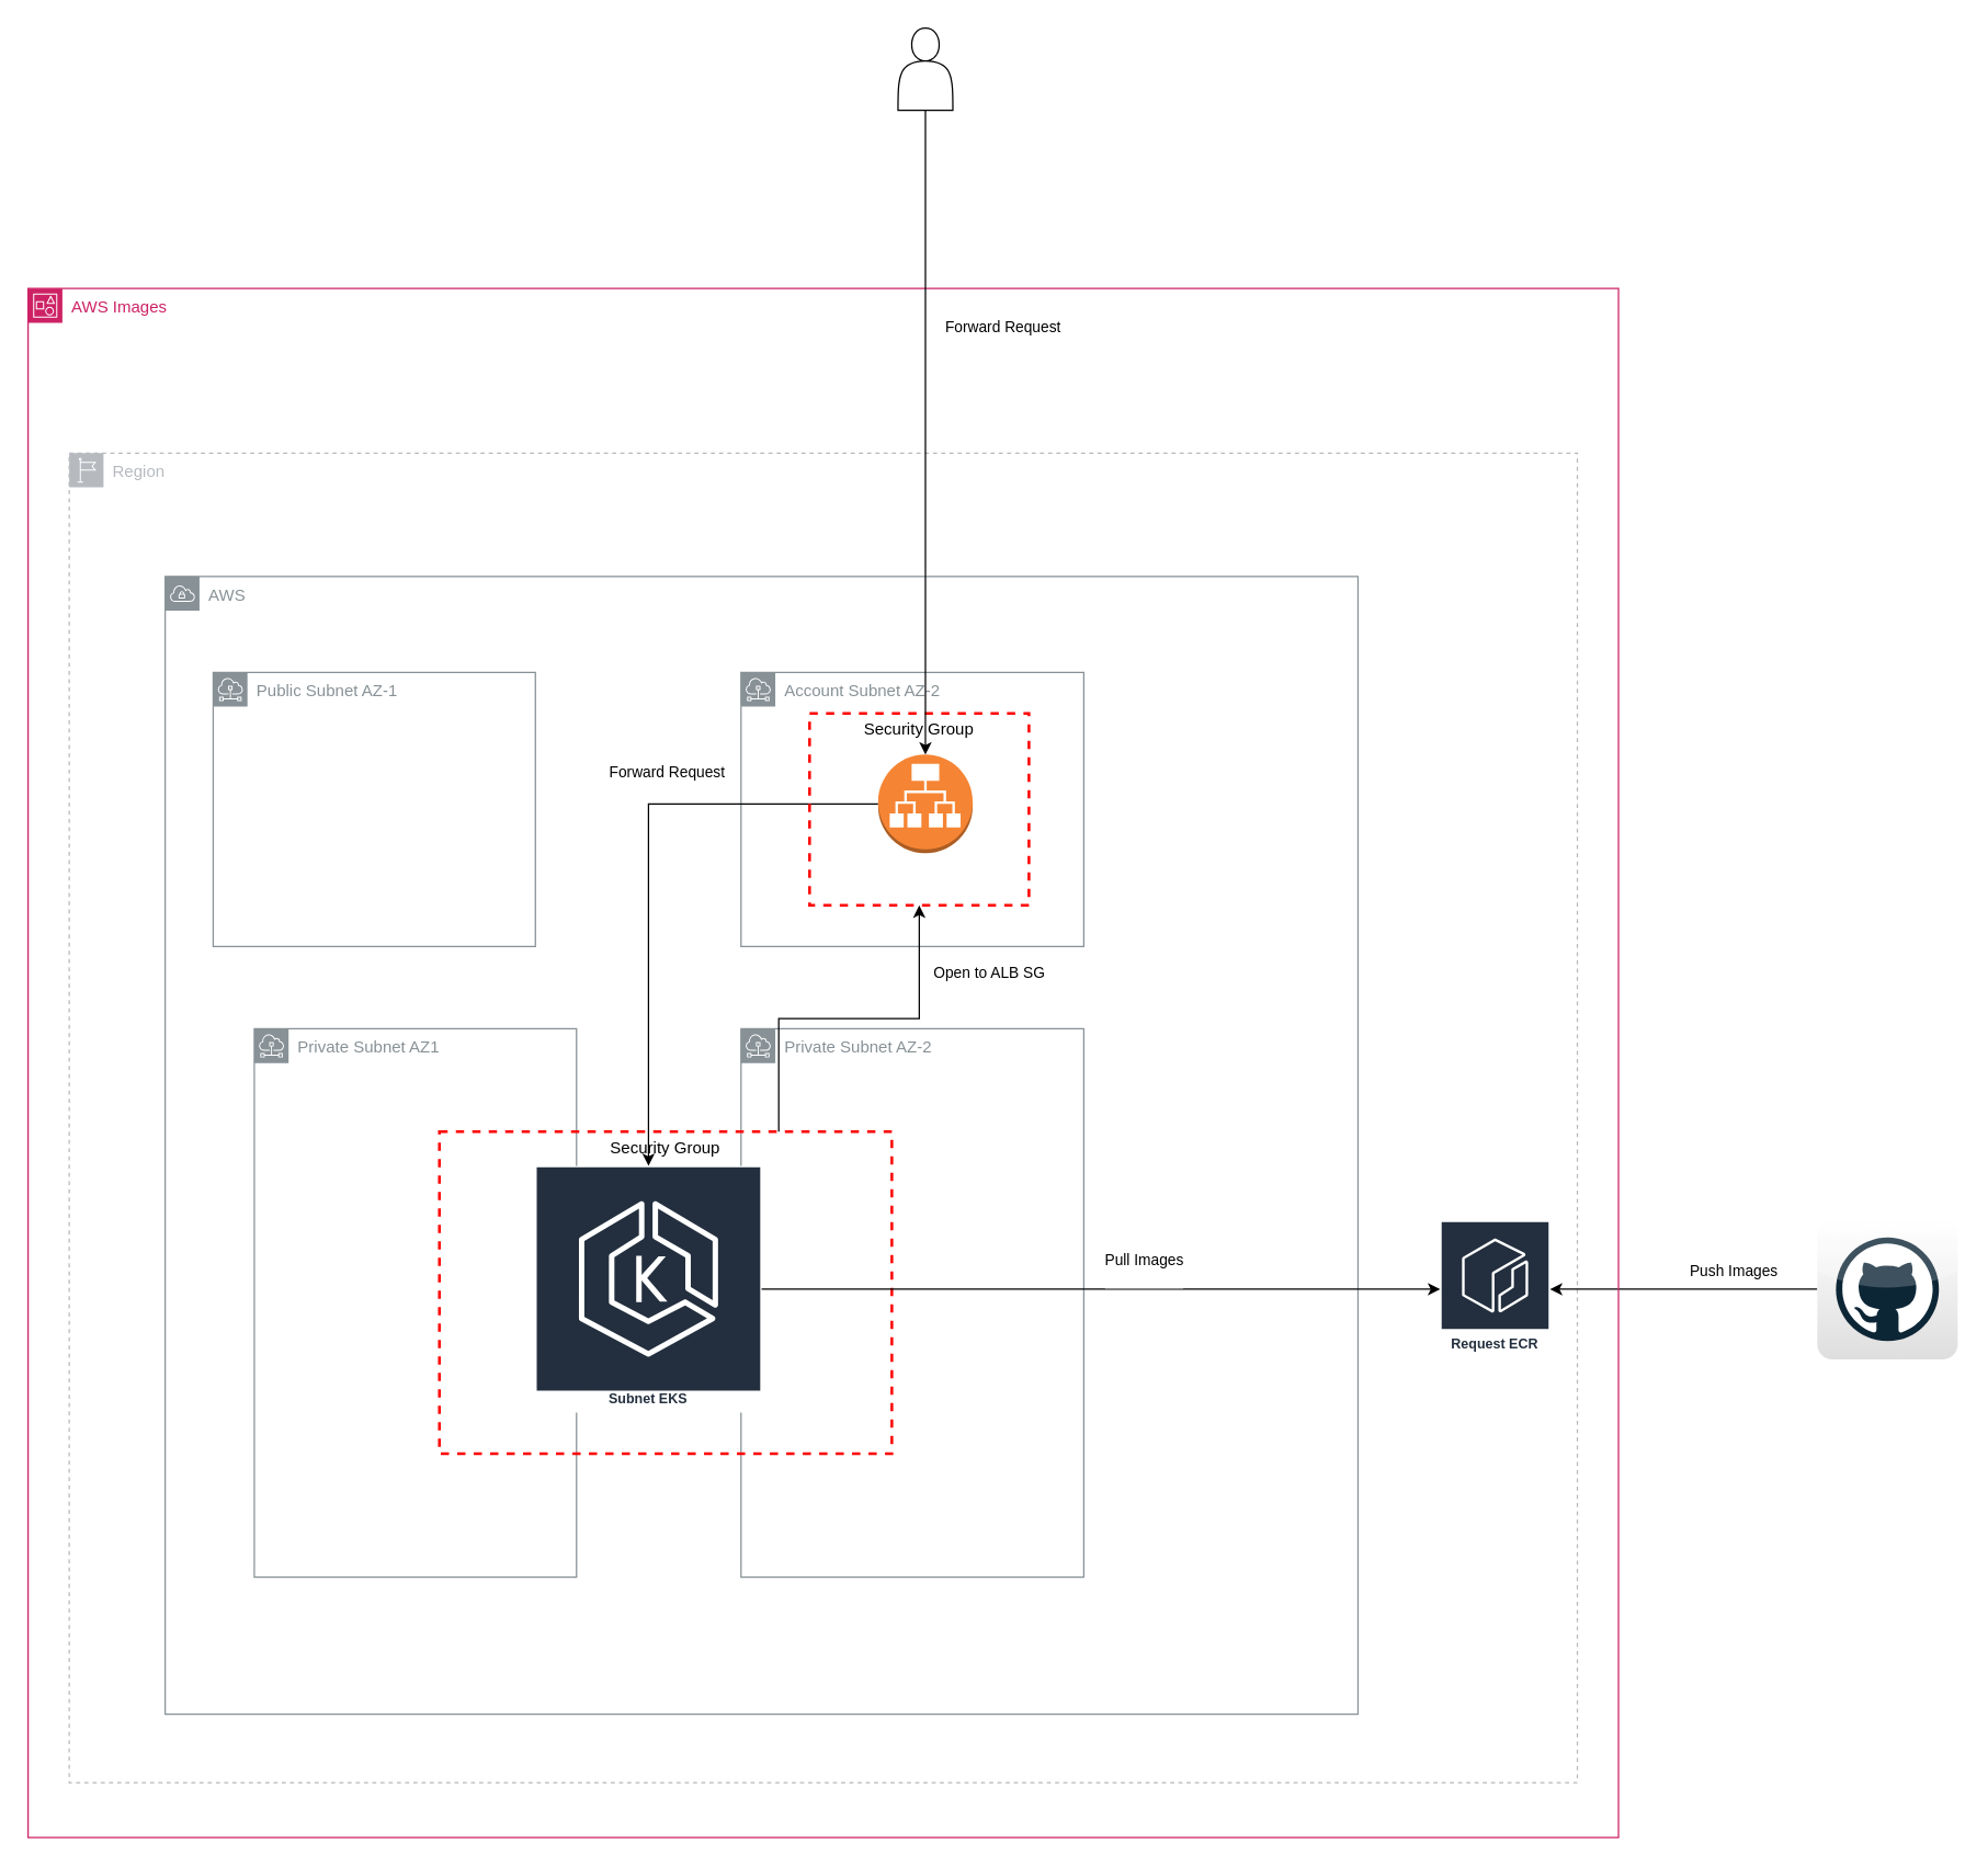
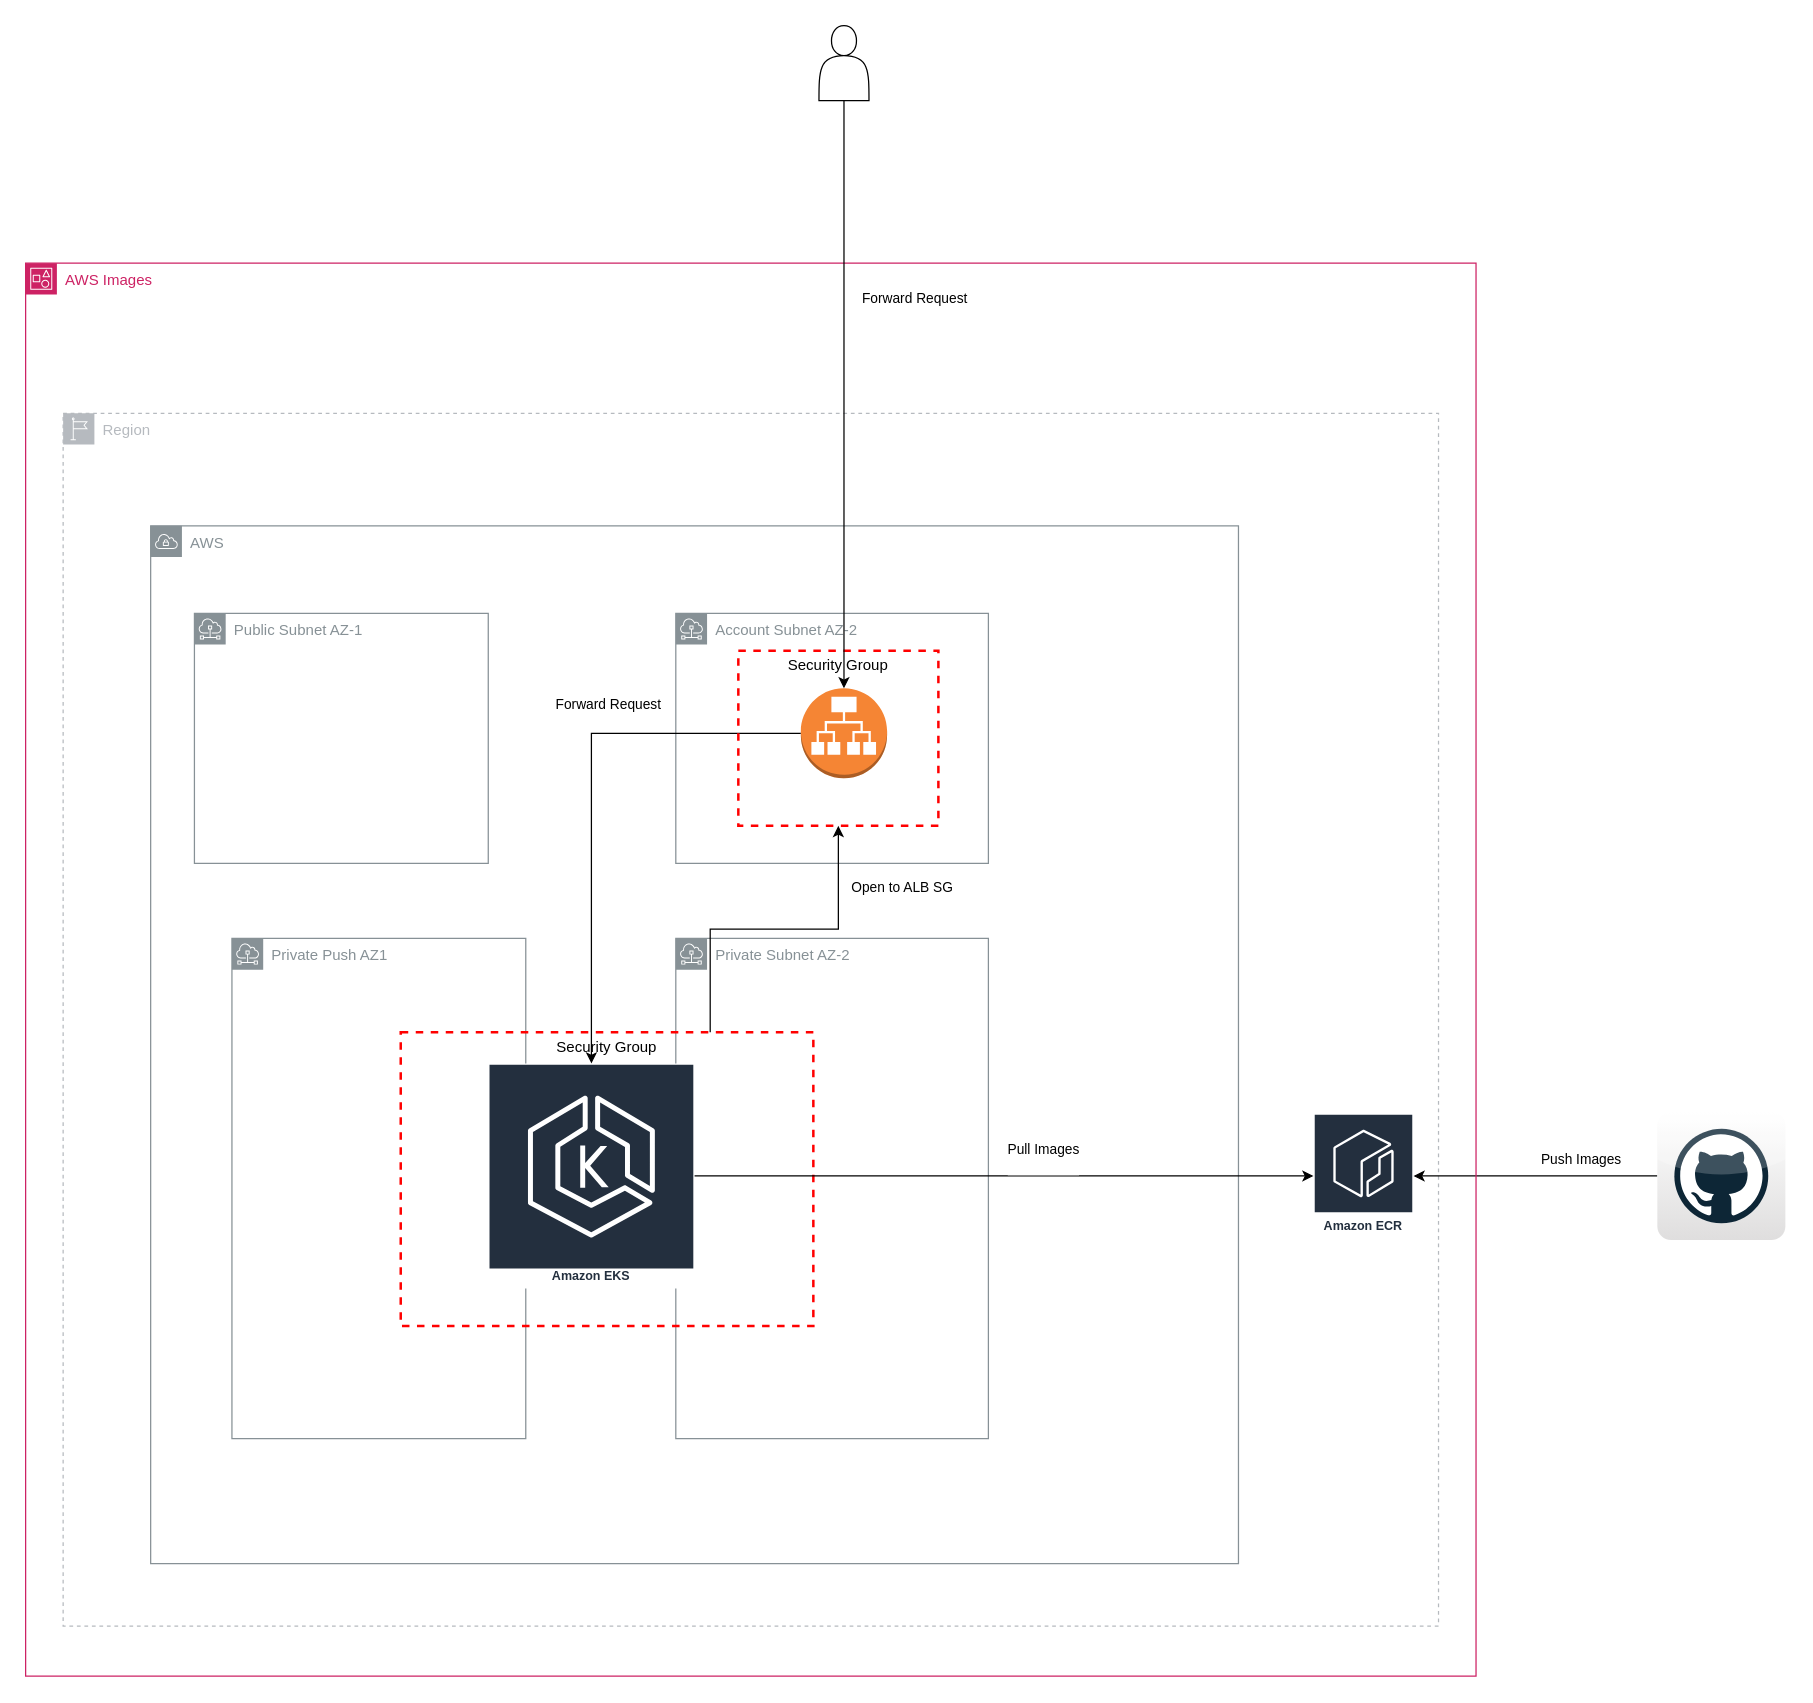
- <mxCell id="6" value="Private Subnet AZ1" style="sketch=0;outlineConnect=0;gradientColor=none;html=1;whiteSpace=wrap;fontSize=12;fontStyle=0;shape=mxgraph.aws4.group;grIcon=mxgraph.aws4.group_subnet;strokeColor=#879196;fillColor=none;verticalAlign=top;align=left;spacingLeft=30;fontColor=#879196;dashed=0;" parent="1" vertex="1"><mxGeometry x="185" y="750" width="235" height="400" as="geometry" /></mxCell>
+ <mxCell id="6" value="Private Push AZ1" style="sketch=0;outlineConnect=0;gradientColor=none;html=1;whiteSpace=wrap;fontSize=12;fontStyle=0;shape=mxgraph.aws4.group;grIcon=mxgraph.aws4.group_subnet;strokeColor=#879196;fillColor=none;verticalAlign=top;align=left;spacingLeft=30;fontColor=#879196;dashed=0;" parent="1" vertex="1"><mxGeometry x="185" y="750" width="235" height="400" as="geometry" /></mxCell>
- <mxCell id="4" value="Request ECR" style="sketch=0;outlineConnect=0;fontColor=#232F3E;gradientColor=none;strokeColor=#ffffff;fillColor=#232F3E;dashed=0;verticalLabelPosition=middle;verticalAlign=bottom;align=center;html=1;whiteSpace=wrap;fontSize=10;fontStyle=1;spacing=3;shape=mxgraph.aws4.productIcon;prIcon=mxgraph.aws4.ecr;" parent="1" vertex="1"><mxGeometry x="1050" y="890" width="80" height="100" as="geometry" /></mxCell>
+ <mxCell id="4" value="Amazon ECR" style="sketch=0;outlineConnect=0;fontColor=#232F3E;gradientColor=none;strokeColor=#ffffff;fillColor=#232F3E;dashed=0;verticalLabelPosition=middle;verticalAlign=bottom;align=center;html=1;whiteSpace=wrap;fontSize=10;fontStyle=1;spacing=3;shape=mxgraph.aws4.productIcon;prIcon=mxgraph.aws4.ecr;" parent="1" vertex="1"><mxGeometry x="1050" y="890" width="80" height="100" as="geometry" /></mxCell>
- <mxCell id="9" value="Subnet EKS" style="sketch=0;outlineConnect=0;fontColor=#232F3E;gradientColor=none;strokeColor=#ffffff;fillColor=#232F3E;dashed=0;verticalLabelPosition=middle;verticalAlign=bottom;align=center;html=1;whiteSpace=wrap;fontSize=10;fontStyle=1;spacing=3;shape=mxgraph.aws4.productIcon;prIcon=mxgraph.aws4.eks;" parent="1" vertex="1"><mxGeometry x="390" y="850" width="165" height="180" as="geometry" /></mxCell>
+ <mxCell id="9" value="Amazon EKS" style="sketch=0;outlineConnect=0;fontColor=#232F3E;gradientColor=none;strokeColor=#ffffff;fillColor=#232F3E;dashed=0;verticalLabelPosition=middle;verticalAlign=bottom;align=center;html=1;whiteSpace=wrap;fontSize=10;fontStyle=1;spacing=3;shape=mxgraph.aws4.productIcon;prIcon=mxgraph.aws4.eks;" parent="1" vertex="1"><mxGeometry x="390" y="850" width="165" height="180" as="geometry" /></mxCell>
